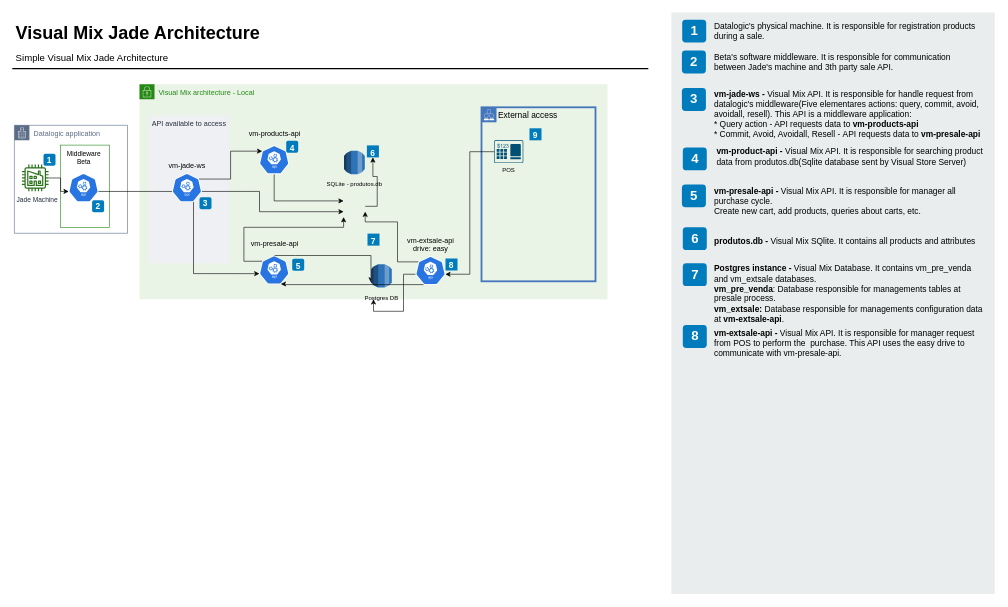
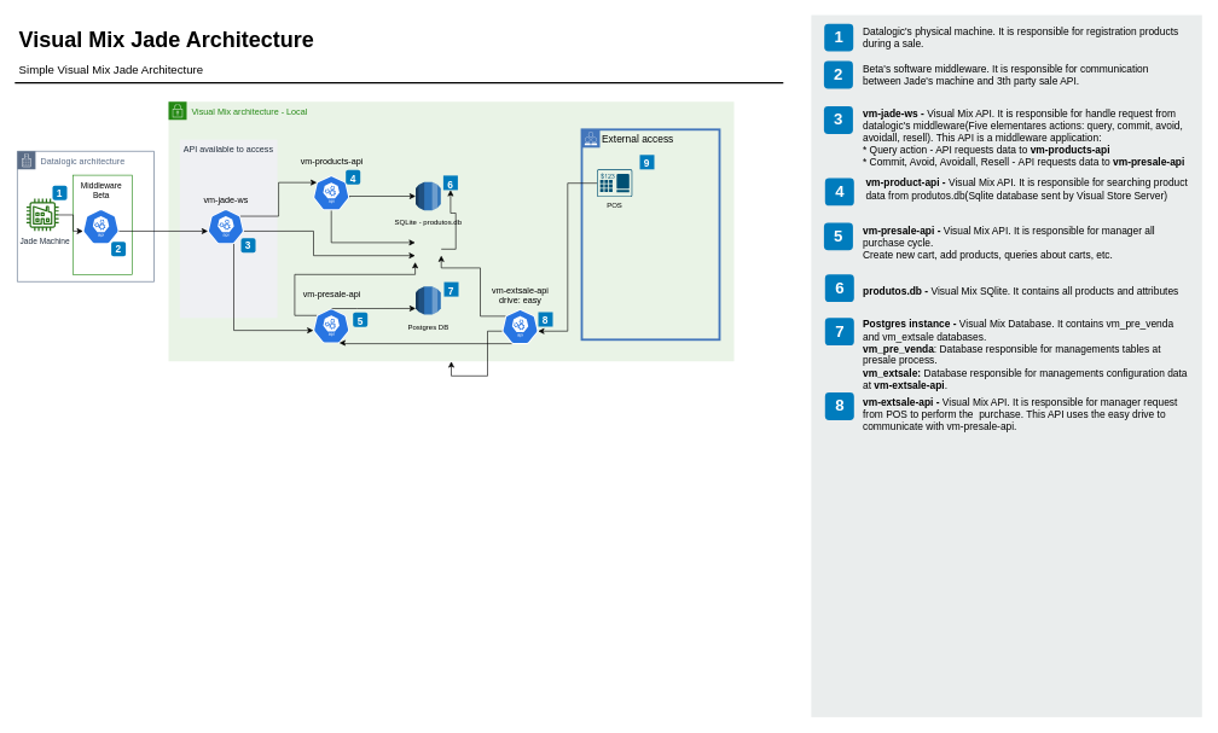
- <mxCell id="2" value="Datalogic application" style="points=[[0,0],[0.25,0],[0.5,0],[0.75,0],[1,0],[1,0.25],[1,0.5],[1,0.75],[1,1],[0.75,1],[0.5,1],[0.25,1],[0,1],[0,0.75],[0,0.5],[0,0.25]];outlineConnect=0;gradientColor=none;html=1;whiteSpace=wrap;fontSize=12;fontStyle=0;shape=mxgraph.aws4.group;grIcon=mxgraph.aws4.group_corporate_data_center;strokeColor=#5A6C86;fillColor=none;verticalAlign=top;align=left;spacingLeft=30;fontColor=#5A6C86;dashed=0;" parent="1" vertex="1"><mxGeometry x="23.5" y="208" width="188.5" height="180" as="geometry" /></mxCell>
+ <mxCell id="2" value="Datalogic architecture" style="points=[[0,0],[0.25,0],[0.5,0],[0.75,0],[1,0],[1,0.25],[1,0.5],[1,0.75],[1,1],[0.75,1],[0.5,1],[0.25,1],[0,1],[0,0.75],[0,0.5],[0,0.25]];outlineConnect=0;gradientColor=none;html=1;whiteSpace=wrap;fontSize=12;fontStyle=0;shape=mxgraph.aws4.group;grIcon=mxgraph.aws4.group_corporate_data_center;strokeColor=#5A6C86;fillColor=none;verticalAlign=top;align=left;spacingLeft=30;fontColor=#5A6C86;dashed=0;" parent="1" vertex="1"><mxGeometry x="23.5" y="208" width="188.5" height="180" as="geometry" /></mxCell>
+ <mxCell id="36" style="edgeStyle=orthogonalEdgeStyle;rounded=0;orthogonalLoop=1;jettySize=auto;html=1;exitX=0.995;exitY=0.63;exitDx=0;exitDy=0;exitPerimeter=0;entryX=0;entryY=0.5;entryDx=0;entryDy=0;entryPerimeter=0;fontSize=14;" edge="1" parent="1" source="38" target="45"><mxGeometry relative="1" as="geometry"><Array as="points"><mxPoint x="481" y="270" /></Array></mxGeometry></mxCell>
- <mxCell id="35" style="edgeStyle=orthogonalEdgeStyle;rounded=0;orthogonalLoop=1;jettySize=auto;html=1;exitX=0.995;exitY=0.63;exitDx=0;exitDy=0;exitPerimeter=0;entryX=0.005;entryY=0.63;entryDx=0;entryDy=0;entryPerimeter=0;endArrow=none;" edge="1" parent="1" source="27" target="33"><mxGeometry relative="1" as="geometry" /></mxCell>
+ <mxCell id="35" style="edgeStyle=orthogonalEdgeStyle;rounded=0;orthogonalLoop=1;jettySize=auto;html=1;exitX=0.995;exitY=0.63;exitDx=0;exitDy=0;exitPerimeter=0;entryX=0.005;entryY=0.63;entryDx=0;entryDy=0;entryPerimeter=0;" edge="1" parent="1" source="27" target="33"><mxGeometry relative="1" as="geometry" /></mxCell>
- <mxCell id="44" value="&lt;font style=&quot;font-size: 10px&quot;&gt;Postgres DB&lt;/font&gt;" style="outlineConnect=0;dashed=0;verticalLabelPosition=bottom;verticalAlign=top;align=center;html=1;shape=mxgraph.aws3.rds;fillColor=#2E73B8;gradientColor=none;fontSize=14;" vertex="1" parent="1"><mxGeometry x="617.84" y="439.5" width="34.66" height="39" as="geometry" /></mxCell>
+ <mxCell id="44" value="&lt;font style=&quot;font-size: 10px&quot;&gt;Postgres DB&lt;/font&gt;" style="outlineConnect=0;dashed=0;verticalLabelPosition=bottom;verticalAlign=top;align=center;html=1;shape=mxgraph.aws3.rds;fillColor=#2E73B8;gradientColor=none;fontSize=14;" vertex="1" parent="1"><mxGeometry x="572.84" y="394.5" width="34.66" height="39" as="geometry" /></mxCell>
